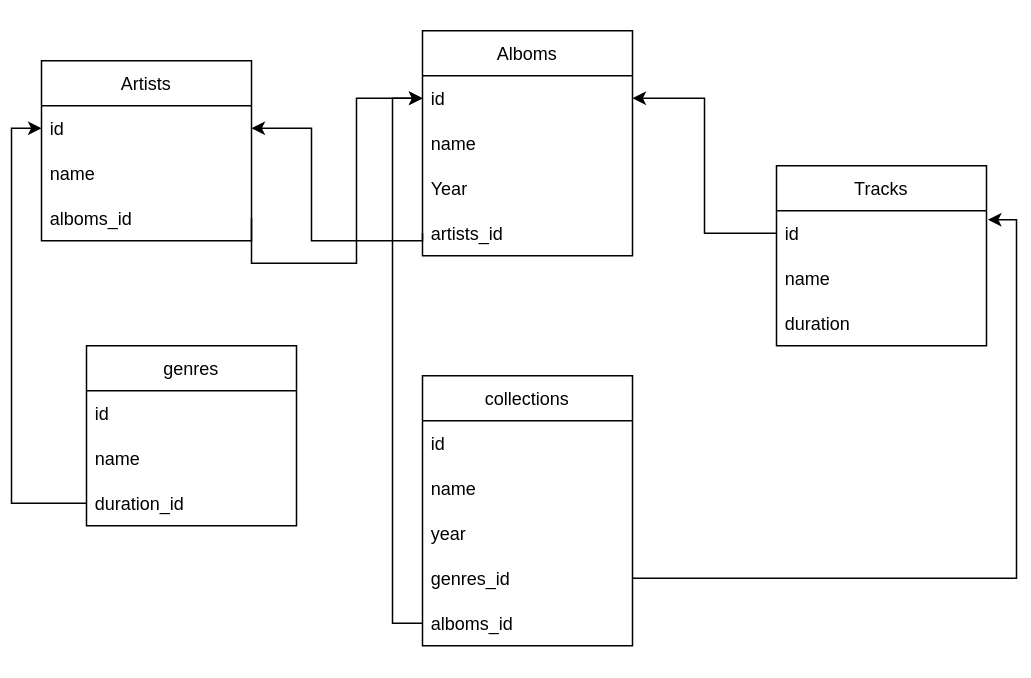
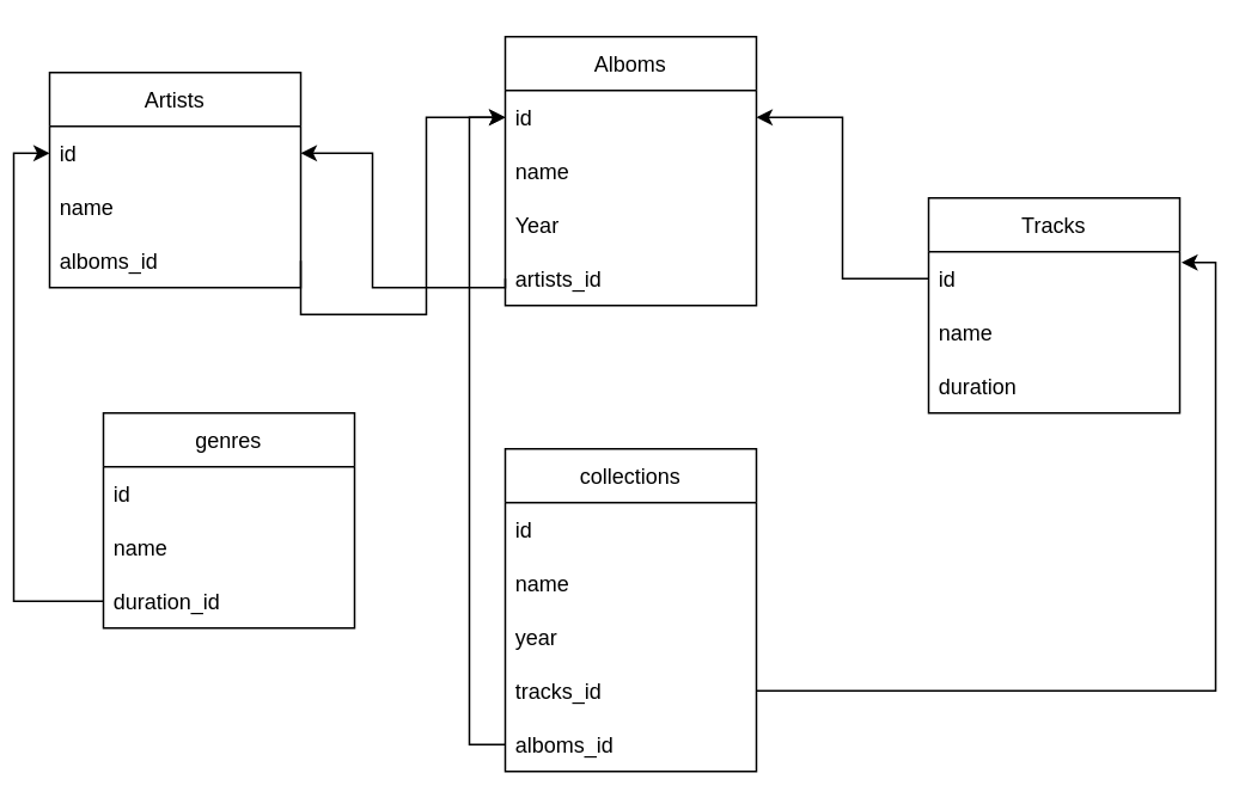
- <mxCell id="27" value="genres_id" style="text;strokeColor=none;fillColor=none;align=left;verticalAlign=middle;spacingLeft=4;spacingRight=4;overflow=hidden;points=[[0,0.5],[1,0.5]];portConstraint=eastwest;rotatable=0;" vertex="1" parent="23"><mxGeometry y="120" width="140" height="30" as="geometry" /></mxCell>
+ <mxCell id="27" value="tracks_id" style="text;strokeColor=none;fillColor=none;align=left;verticalAlign=middle;spacingLeft=4;spacingRight=4;overflow=hidden;points=[[0,0.5],[1,0.5]];portConstraint=eastwest;rotatable=0;" vertex="1" parent="23"><mxGeometry y="120" width="140" height="30" as="geometry" /></mxCell>
